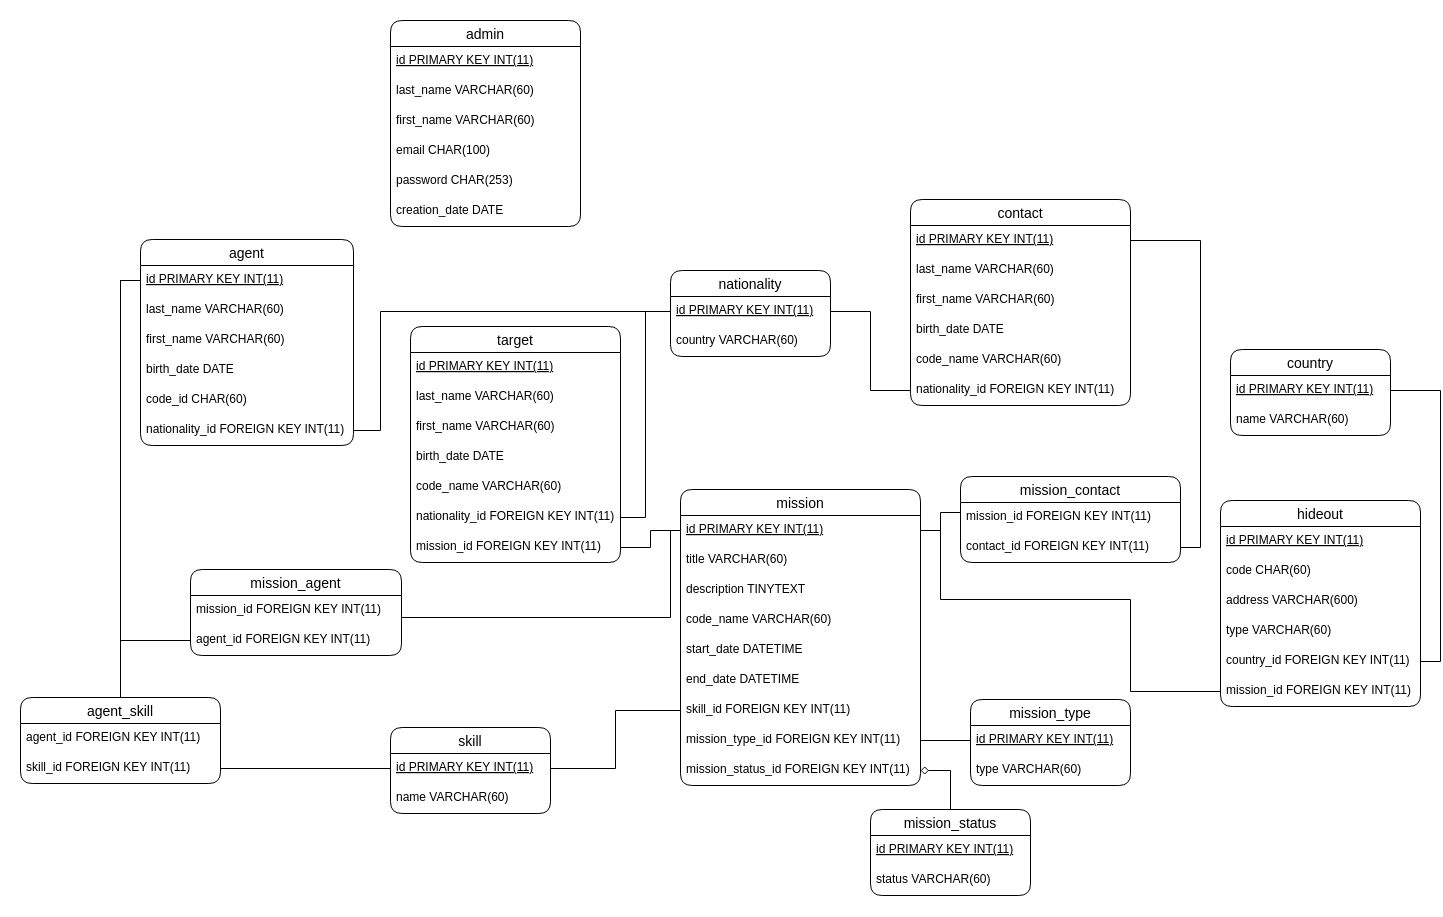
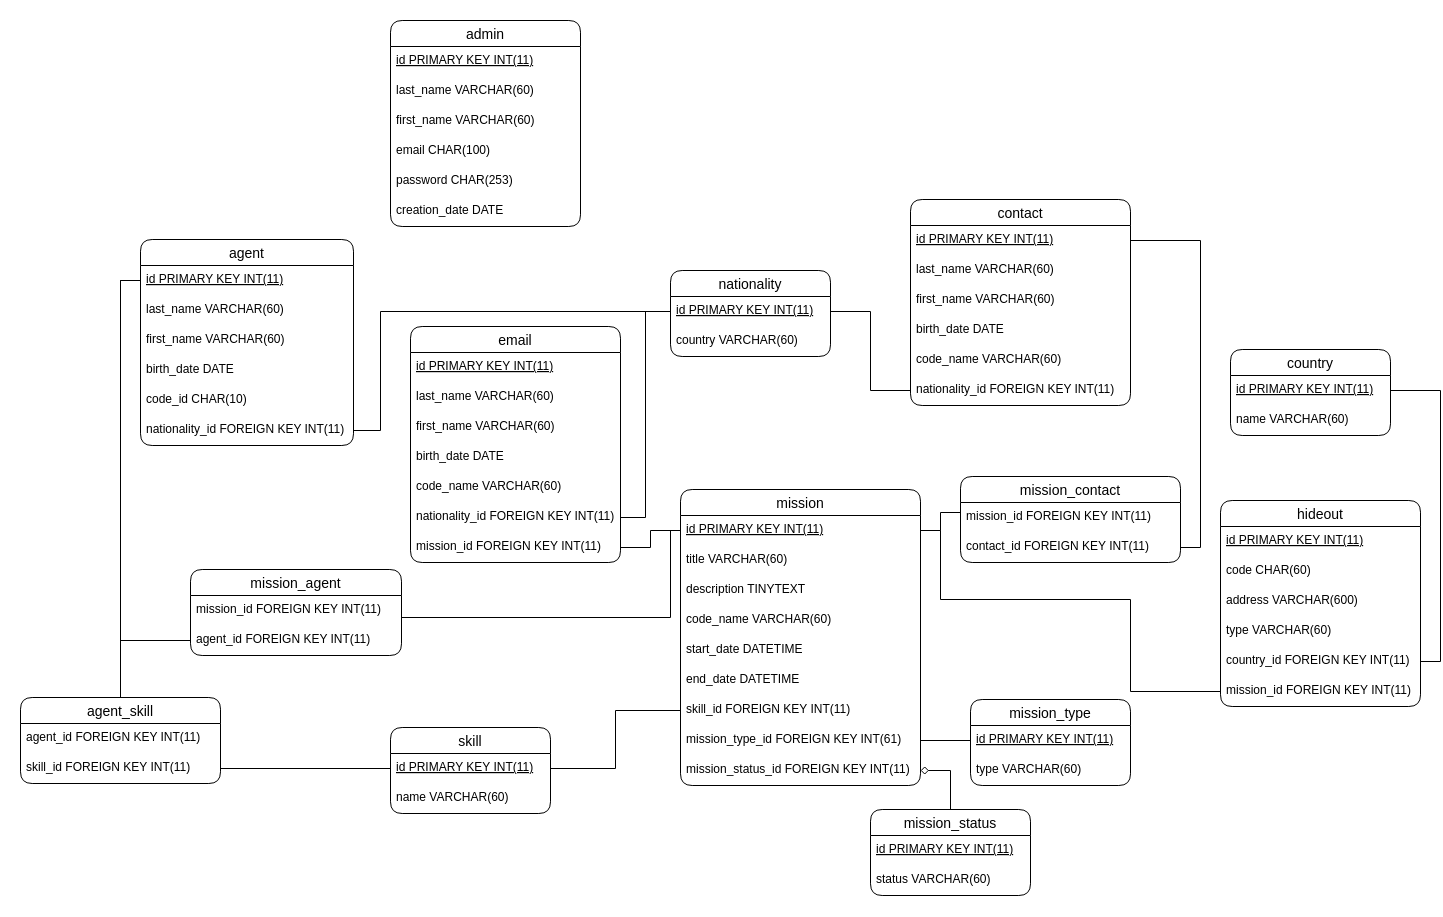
- <mxCell id="15" value="target" style="swimlane;fontStyle=0;childLayout=stackLayout;horizontal=1;startSize=26;horizontalStack=0;resizeParent=1;resizeParentMax=0;resizeLast=0;collapsible=1;marginBottom=0;align=center;fontSize=14;rounded=1;swimlaneLine=1;" vertex="1" parent="1"><mxGeometry x="410" y="326" width="210" height="236" as="geometry" /></mxCell>
+ <mxCell id="15" value="email" style="swimlane;fontStyle=0;childLayout=stackLayout;horizontal=1;startSize=26;horizontalStack=0;resizeParent=1;resizeParentMax=0;resizeLast=0;collapsible=1;marginBottom=0;align=center;fontSize=14;rounded=1;swimlaneLine=1;" vertex="1" parent="1"><mxGeometry x="410" y="326" width="210" height="236" as="geometry" /></mxCell>
- <mxCell id="7" value="code_id CHAR(60)" style="text;strokeColor=none;fillColor=none;spacingLeft=4;spacingRight=4;overflow=hidden;rotatable=0;points=[[0,0.5],[1,0.5]];portConstraint=eastwest;fontSize=12;" vertex="1" parent="2"><mxGeometry y="146" width="213" height="30" as="geometry" /></mxCell>
+ <mxCell id="7" value="code_id CHAR(10)" style="text;strokeColor=none;fillColor=none;spacingLeft=4;spacingRight=4;overflow=hidden;rotatable=0;points=[[0,0.5],[1,0.5]];portConstraint=eastwest;fontSize=12;" vertex="1" parent="2"><mxGeometry y="146" width="213" height="30" as="geometry" /></mxCell>
- <mxCell id="48" value="mission_type_id FOREIGN KEY INT(11)" style="text;strokeColor=none;fillColor=none;spacingLeft=4;spacingRight=4;overflow=hidden;rotatable=0;points=[[0,0.5],[1,0.5]];portConstraint=eastwest;fontSize=12;rounded=1;" vertex="1" parent="40"><mxGeometry y="236" width="240" height="30" as="geometry" /></mxCell>
+ <mxCell id="48" value="mission_type_id FOREIGN KEY INT(61)" style="text;strokeColor=none;fillColor=none;spacingLeft=4;spacingRight=4;overflow=hidden;rotatable=0;points=[[0,0.5],[1,0.5]];portConstraint=eastwest;fontSize=12;rounded=1;" vertex="1" parent="40"><mxGeometry y="236" width="240" height="30" as="geometry" /></mxCell>
